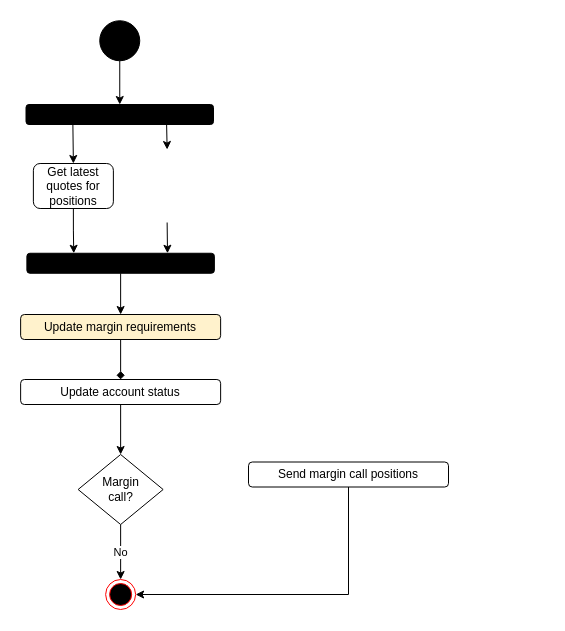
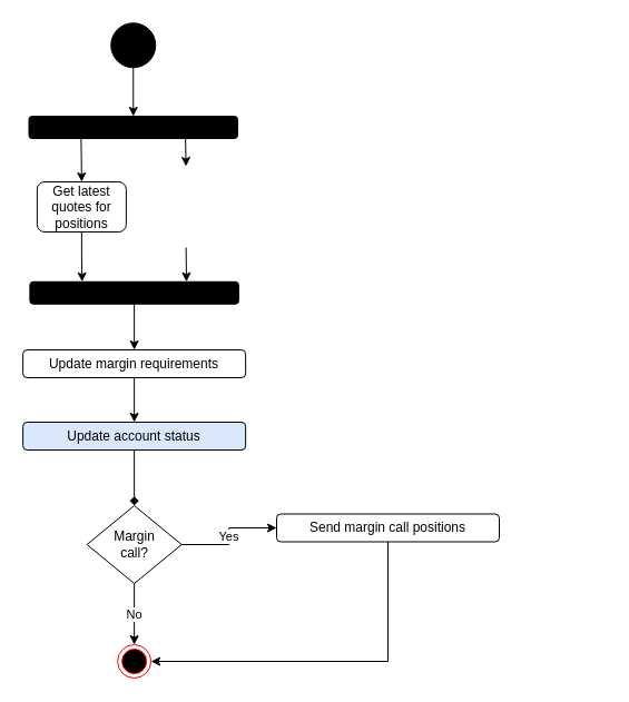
- <mxCell id="16" value="Update margin requirements" style="rounded=1;whiteSpace=wrap;html=1;fillColor=#fff2cc;" parent="1" vertex="1"><mxGeometry x="20.13" y="314" width="200" height="25" as="geometry" /></mxCell>
+ <mxCell id="16" value="Update margin requirements" style="rounded=1;whiteSpace=wrap;html=1;fillColor=#FFFFFF;" parent="1" vertex="1"><mxGeometry x="20.13" y="314" width="200" height="25" as="geometry" /></mxCell>
- <mxCell id="15" style="edgeStyle=orthogonalEdgeStyle;rounded=0;orthogonalLoop=1;jettySize=auto;html=1;entryX=0.5;entryY=0;entryDx=0;entryDy=0;endArrow=diamond;" parent="1" source="16" target="19" edge="1"><mxGeometry relative="1" as="geometry" /></mxCell>
+ <mxCell id="15" style="edgeStyle=orthogonalEdgeStyle;rounded=0;orthogonalLoop=1;jettySize=auto;html=1;entryX=0.5;entryY=0;entryDx=0;entryDy=0;" parent="1" source="16" target="19" edge="1"><mxGeometry relative="1" as="geometry" /></mxCell>
- <mxCell id="19" value="Update account status" style="rounded=1;whiteSpace=wrap;html=1;fillColor=#FFFFFF;" parent="1" vertex="1"><mxGeometry x="20.13" y="379" width="200" height="25" as="geometry" /></mxCell>
+ <mxCell id="19" value="Update account status" style="rounded=1;whiteSpace=wrap;html=1;fillColor=#dae8fc;" parent="1" vertex="1"><mxGeometry x="20.13" y="379" width="200" height="25" as="geometry" /></mxCell>
- <mxCell id="18" style="edgeStyle=orthogonalEdgeStyle;rounded=0;orthogonalLoop=1;jettySize=auto;html=1;entryX=0.5;entryY=0;entryDx=0;entryDy=0;" parent="1" source="19" target="22" edge="1"><mxGeometry relative="1" as="geometry" /></mxCell>
+ <mxCell id="18" style="edgeStyle=orthogonalEdgeStyle;rounded=0;orthogonalLoop=1;jettySize=auto;html=1;entryX=0.5;entryY=0;entryDx=0;entryDy=0;endArrow=diamond;" parent="1" source="19" target="22" edge="1"><mxGeometry relative="1" as="geometry" /></mxCell>
+ <mxCell id="21" value="Yes" style="edgeStyle=orthogonalEdgeStyle;rounded=0;orthogonalLoop=1;jettySize=auto;html=1;entryX=0;entryY=0.5;entryDx=0;entryDy=0;" parent="1" source="22" target="24" edge="1"><mxGeometry relative="1" as="geometry" /></mxCell>
